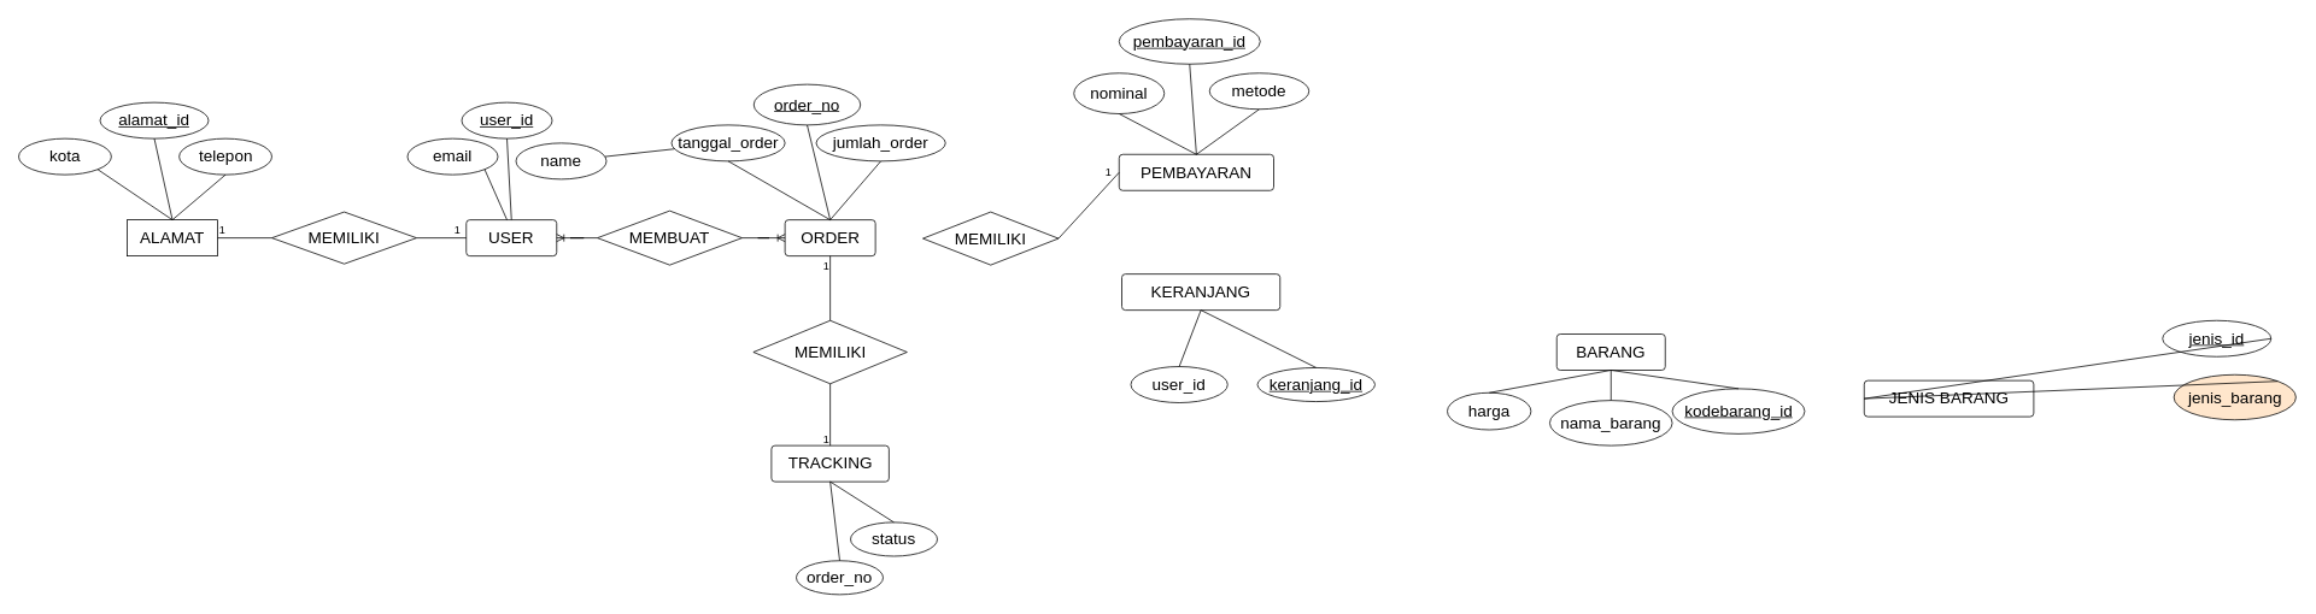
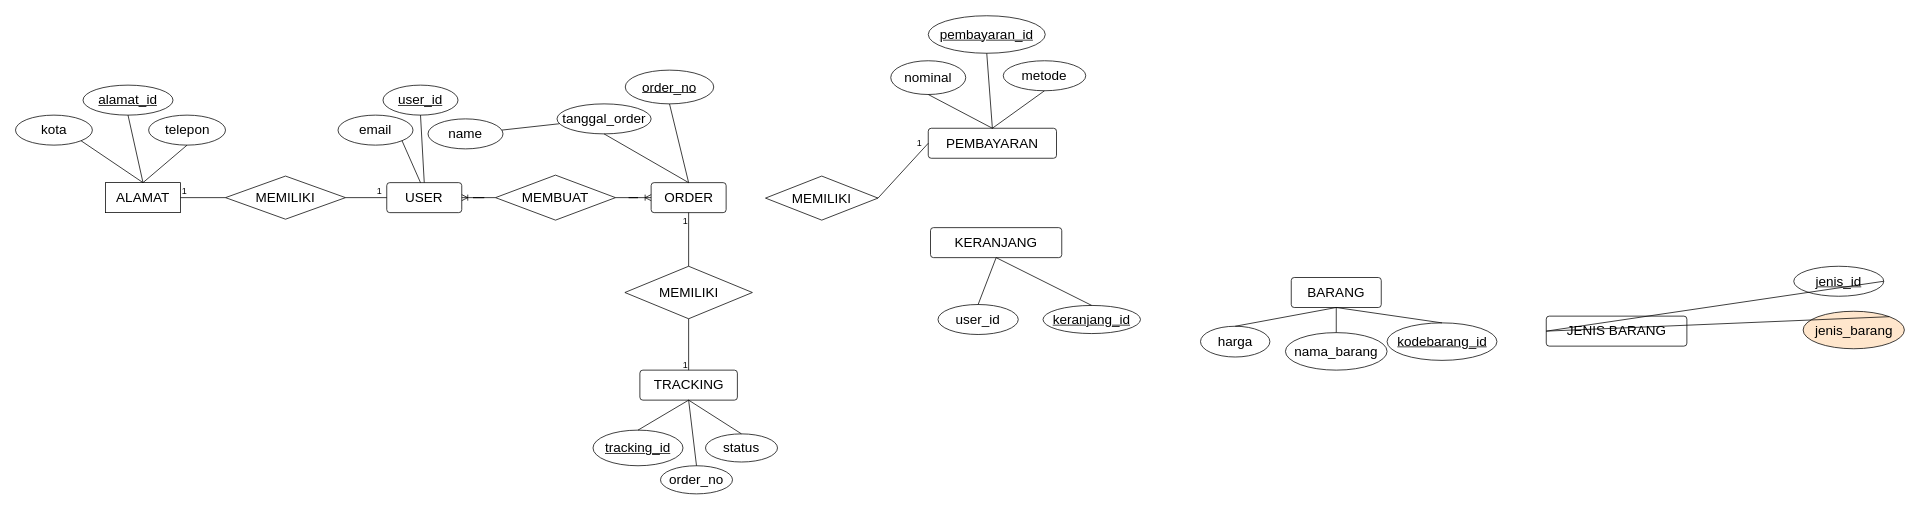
- <mxCell id="7" value="&lt;span style=&quot;font-size: 18px;&quot;&gt;jumlah_order&lt;/span&gt;" style="ellipse;whiteSpace=wrap;html=1;" vertex="1" parent="1"><mxGeometry x="902" y="138" width="143" height="40" as="geometry" /></mxCell>
- <mxCell id="44" value="" style="endArrow=none;html=1;rounded=0;entryX=0.5;entryY=0;entryDx=0;entryDy=0;exitX=0.5;exitY=1;exitDx=0;exitDy=0;" edge="1" parent="1" source="7" target="20"><mxGeometry relative="1" as="geometry"><mxPoint x="1070" y="248.5" as="sourcePoint" /><mxPoint x="952" y="275" as="targetPoint" /></mxGeometry></mxCell>
+ <mxCell id="41" value="" style="endArrow=none;html=1;rounded=0;entryX=0.5;entryY=1;entryDx=0;entryDy=0;exitX=0.5;exitY=0;exitDx=0;exitDy=0;" edge="1" parent="1" source="32" target="31"><mxGeometry relative="1" as="geometry"><mxPoint x="833.25" y="479.75" as="sourcePoint" /><mxPoint x="875.25" y="524.75" as="targetPoint" /></mxGeometry></mxCell>
+ <mxCell id="32" value="&lt;span style=&quot;font-size: 18px;&quot;&gt;tracking_id&lt;/span&gt;" style="ellipse;whiteSpace=wrap;html=1;fontStyle=4" vertex="1" parent="1"><mxGeometry x="790" y="573" width="120" height="47.5" as="geometry" /></mxCell>
